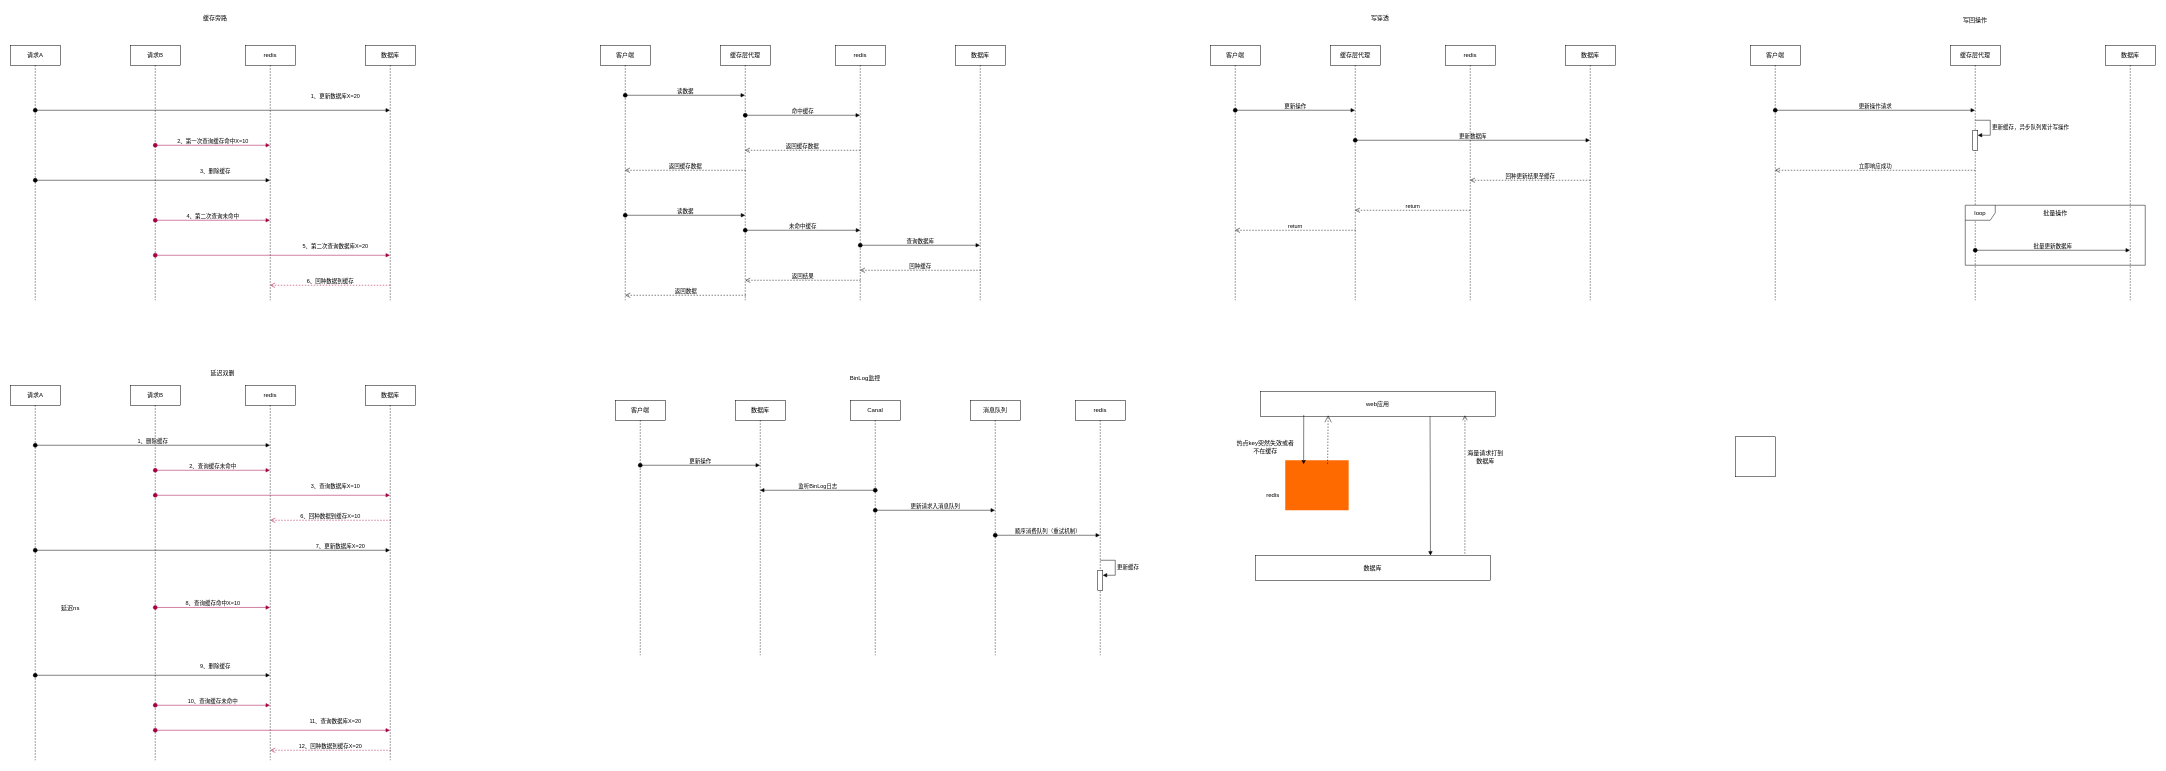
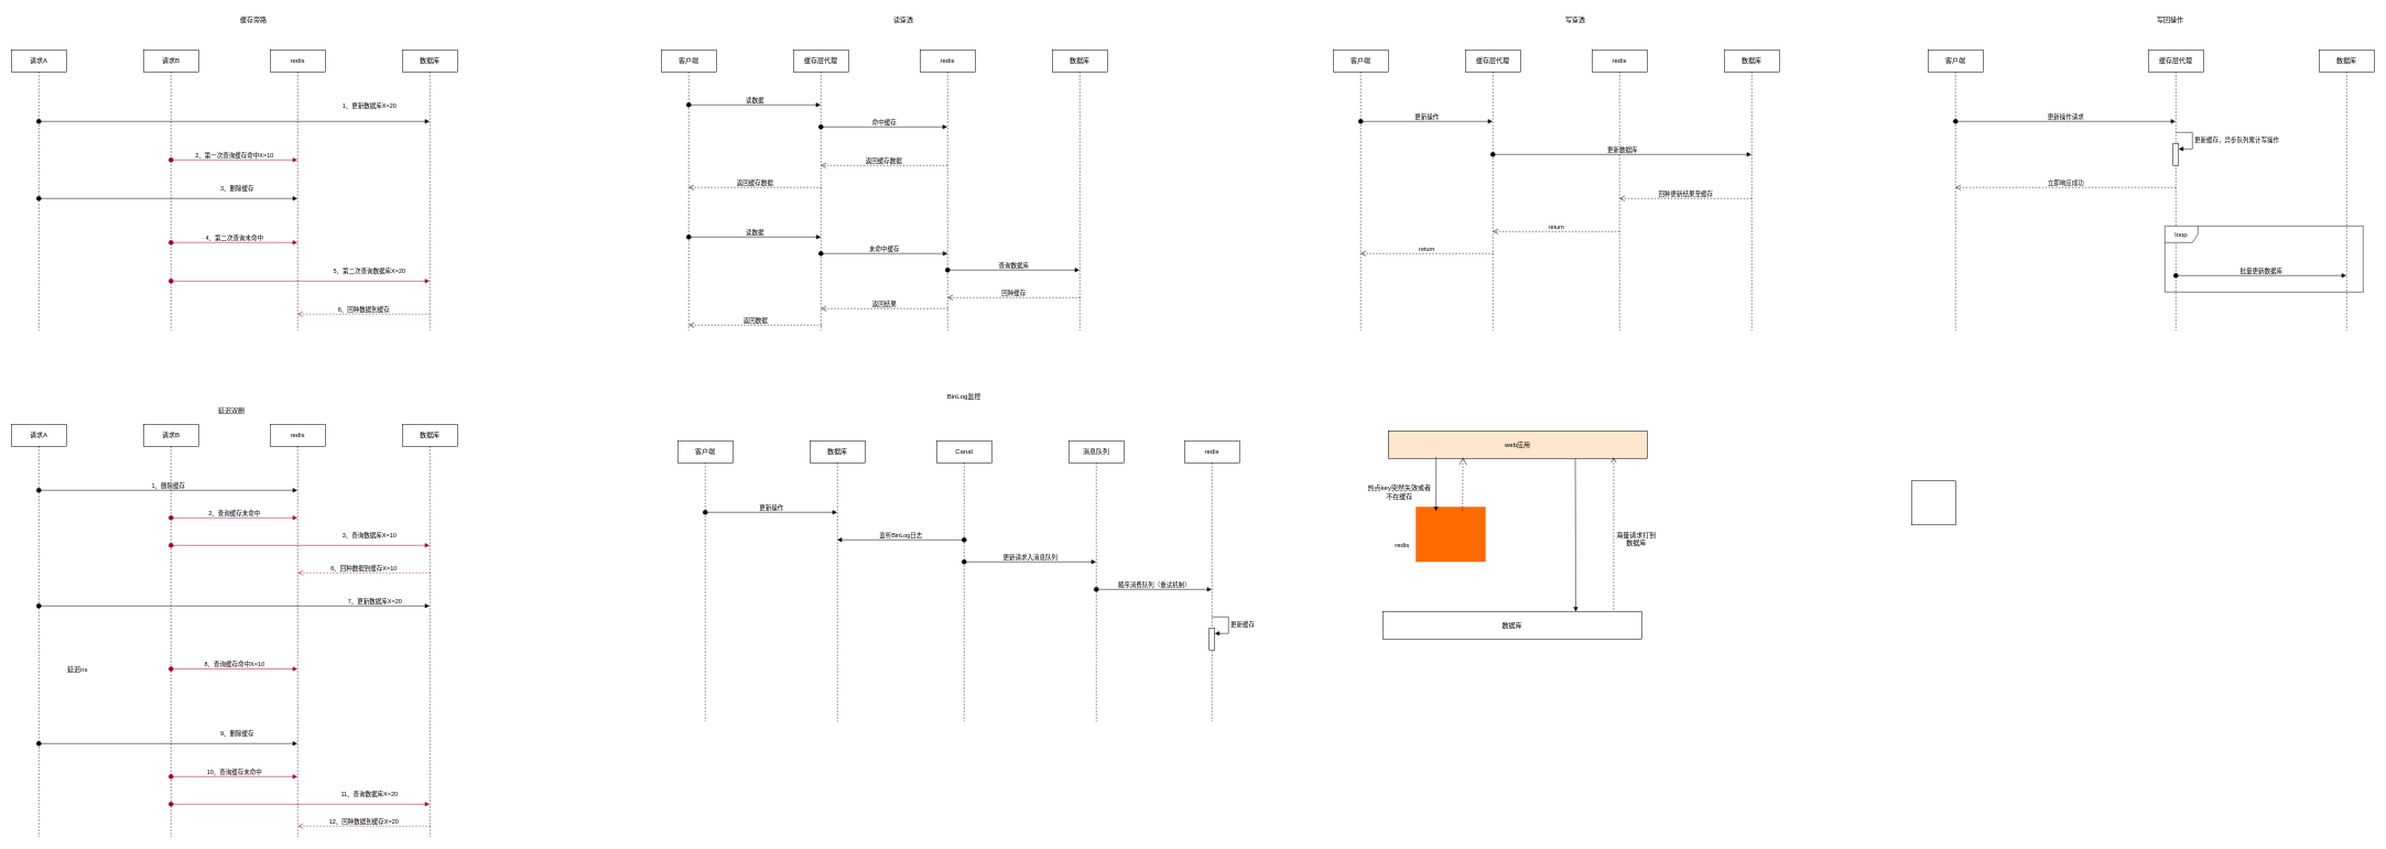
- <mxCell id="11" value="缓存旁路" style="text;html=1;align=center;verticalAlign=middle;whiteSpace=wrap;rounded=0;" parent="1" vertex="1"><mxGeometry x="400" y="20" width="60" height="30" as="geometry" /></mxCell>
+ <mxCell id="11" value="缓存旁路" style="text;html=1;align=center;verticalAlign=middle;whiteSpace=wrap;rounded=0;" parent="1" vertex="1"><mxGeometry x="430" y="20" width="60" height="30" as="geometry" /></mxCell>
+ <mxCell id="16" value="读穿透" style="text;html=1;align=center;verticalAlign=middle;whiteSpace=wrap;rounded=0;" parent="1" vertex="1"><mxGeometry x="1610" y="20" width="60" height="30" as="geometry" /></mxCell>
- <mxCell id="21" value="写穿透" style="text;html=1;align=center;verticalAlign=middle;whiteSpace=wrap;rounded=0;" parent="1" vertex="1"><mxGeometry x="2730" y="20" width="60" height="30" as="geometry" /></mxCell>
+ <mxCell id="21" value="写穿透" style="text;html=1;align=center;verticalAlign=middle;whiteSpace=wrap;rounded=0;" parent="1" vertex="1"><mxGeometry x="2830" y="20" width="60" height="30" as="geometry" /></mxCell>
- <mxCell id="42" value="写回操作" style="text;html=1;align=center;verticalAlign=middle;whiteSpace=wrap;rounded=0;" parent="1" vertex="1"><mxGeometry x="3920" y="25" width="60" height="30" as="geometry" /></mxCell>
+ <mxCell id="42" value="写回操作" style="text;html=1;align=center;verticalAlign=middle;whiteSpace=wrap;rounded=0;" parent="1" vertex="1"><mxGeometry x="3910" y="20" width="60" height="30" as="geometry" /></mxCell>
- <mxCell id="47" value="批量操作" style="text;html=1;align=center;verticalAlign=middle;resizable=0;points=[];autosize=1;strokeColor=none;fillColor=none;" parent="1" vertex="1"><mxGeometry x="4075" y="410" width="70" height="30" as="geometry" /></mxCell>
- <mxCell id="57" value="延迟双删" style="text;html=1;align=center;verticalAlign=middle;whiteSpace=wrap;rounded=0;" parent="1" vertex="1"><mxGeometry x="415" y="730" width="60" height="30" as="geometry" /></mxCell>
+ <mxCell id="57" value="延迟双删" style="text;html=1;align=center;verticalAlign=middle;whiteSpace=wrap;rounded=0;" parent="1" vertex="1"><mxGeometry x="390" y="730" width="60" height="30" as="geometry" /></mxCell>
- <mxCell id="69" value="BinLog监控" style="text;html=1;align=center;verticalAlign=middle;whiteSpace=wrap;rounded=0;" parent="1" vertex="1"><mxGeometry x="1690" y="745" width="80" height="20" as="geometry" /></mxCell>
+ <mxCell id="69" value="BinLog监控" style="text;html=1;align=center;verticalAlign=middle;whiteSpace=wrap;rounded=0;" parent="1" vertex="1"><mxGeometry x="1710" y="710" width="80" height="20" as="geometry" /></mxCell>
- <mxCell id="77" value="web应用" style="rounded=0;whiteSpace=wrap;html=1;" parent="1" vertex="1"><mxGeometry x="2520" y="782" width="470" height="50" as="geometry" /></mxCell>
+ <mxCell id="77" value="web应用" style="rounded=0;whiteSpace=wrap;html=1;fillColor=#ffe6cc;" parent="1" vertex="1"><mxGeometry x="2520" y="782" width="470" height="50" as="geometry" /></mxCell>
- <mxCell id="85" value="热点key突然失效或者&lt;div&gt;不在缓存&lt;/div&gt;" style="text;html=1;align=center;verticalAlign=middle;resizable=0;points=[];autosize=1;strokeColor=none;fillColor=none;" parent="1" vertex="1"><mxGeometry x="2460" y="873" width="140" height="40" as="geometry" /></mxCell>
+ <mxCell id="85" value="热点key突然失效或者&lt;div&gt;不在缓存&lt;/div&gt;" style="text;html=1;align=center;verticalAlign=middle;resizable=0;points=[];autosize=1;strokeColor=none;fillColor=none;" parent="1" vertex="1"><mxGeometry x="2470" y="873" width="140" height="40" as="geometry" /></mxCell>
- <mxCell id="86" value="海量请求打到&lt;div&gt;数据库&lt;/div&gt;" style="text;html=1;align=center;verticalAlign=middle;resizable=0;points=[];autosize=1;strokeColor=none;fillColor=none;" parent="1" vertex="1"><mxGeometry x="2920" y="893" width="100" height="40" as="geometry" /></mxCell>
+ <mxCell id="86" value="海量请求打到&lt;div&gt;数据库&lt;/div&gt;" style="text;html=1;align=center;verticalAlign=middle;resizable=0;points=[];autosize=1;strokeColor=none;fillColor=none;" parent="1" vertex="1"><mxGeometry x="2920" y="958" width="100" height="40" as="geometry" /></mxCell>
